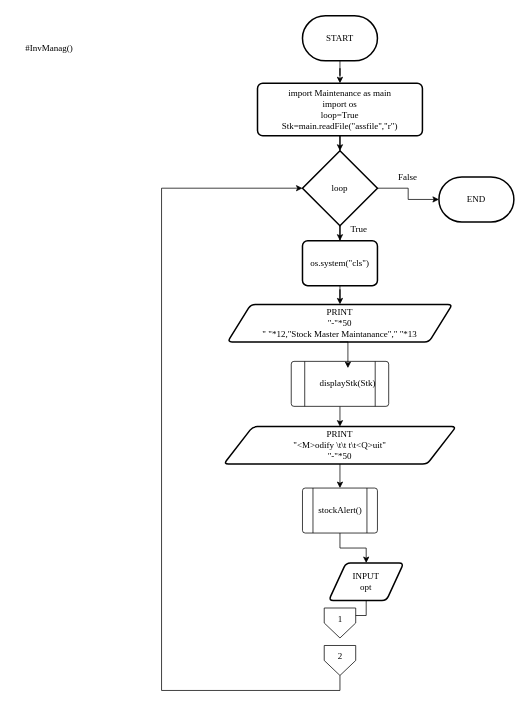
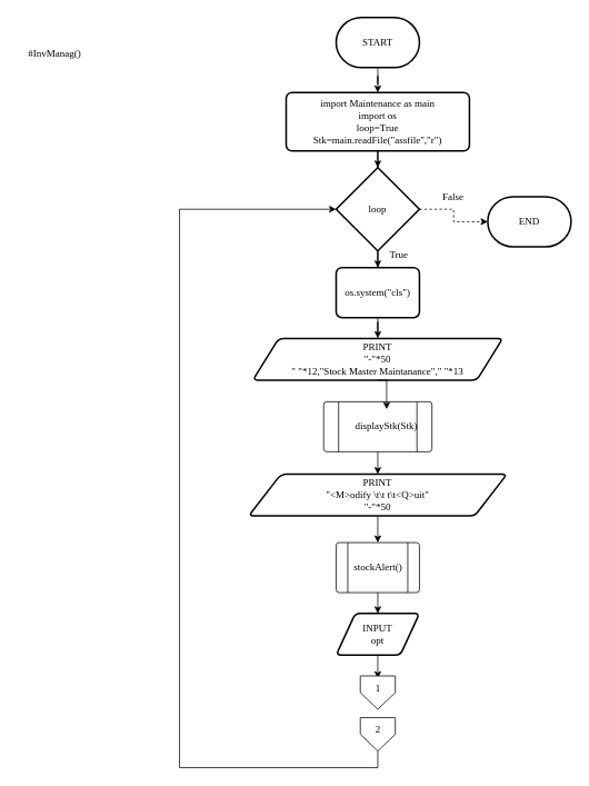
- <mxCell id="7" style="edgeStyle=orthogonalEdgeStyle;rounded=0;orthogonalLoop=1;jettySize=auto;html=1;exitX=1;exitY=0.5;exitDx=0;exitDy=0;exitPerimeter=0;fontFamily=Times New Roman;" parent="1" source="8" target="24" edge="1"><mxGeometry relative="1" as="geometry" /></mxCell>
+ <mxCell id="7" style="edgeStyle=orthogonalEdgeStyle;rounded=0;orthogonalLoop=1;jettySize=auto;html=1;exitX=1;exitY=0.5;exitDx=0;exitDy=0;exitPerimeter=0;fontFamily=Times New Roman;dashed=1;" parent="1" source="8" target="24" edge="1"><mxGeometry relative="1" as="geometry" /></mxCell>
- <mxCell id="15" value="INPUT&lt;br&gt;opt" style="shape=parallelogram;html=1;strokeWidth=2;perimeter=parallelogramPerimeter;whiteSpace=wrap;rounded=1;arcSize=12;size=0.23;fontFamily=Times New Roman;" parent="1" vertex="1"><mxGeometry x="438" y="750" width="100" height="50" as="geometry" /></mxCell>
+ <mxCell id="15" value="INPUT&lt;br&gt;opt" style="shape=parallelogram;html=1;strokeWidth=2;perimeter=parallelogramPerimeter;whiteSpace=wrap;rounded=1;arcSize=12;size=0.23;fontFamily=Times New Roman;" parent="1" vertex="1"><mxGeometry x="403" y="735" width="100" height="50" as="geometry" /></mxCell>
